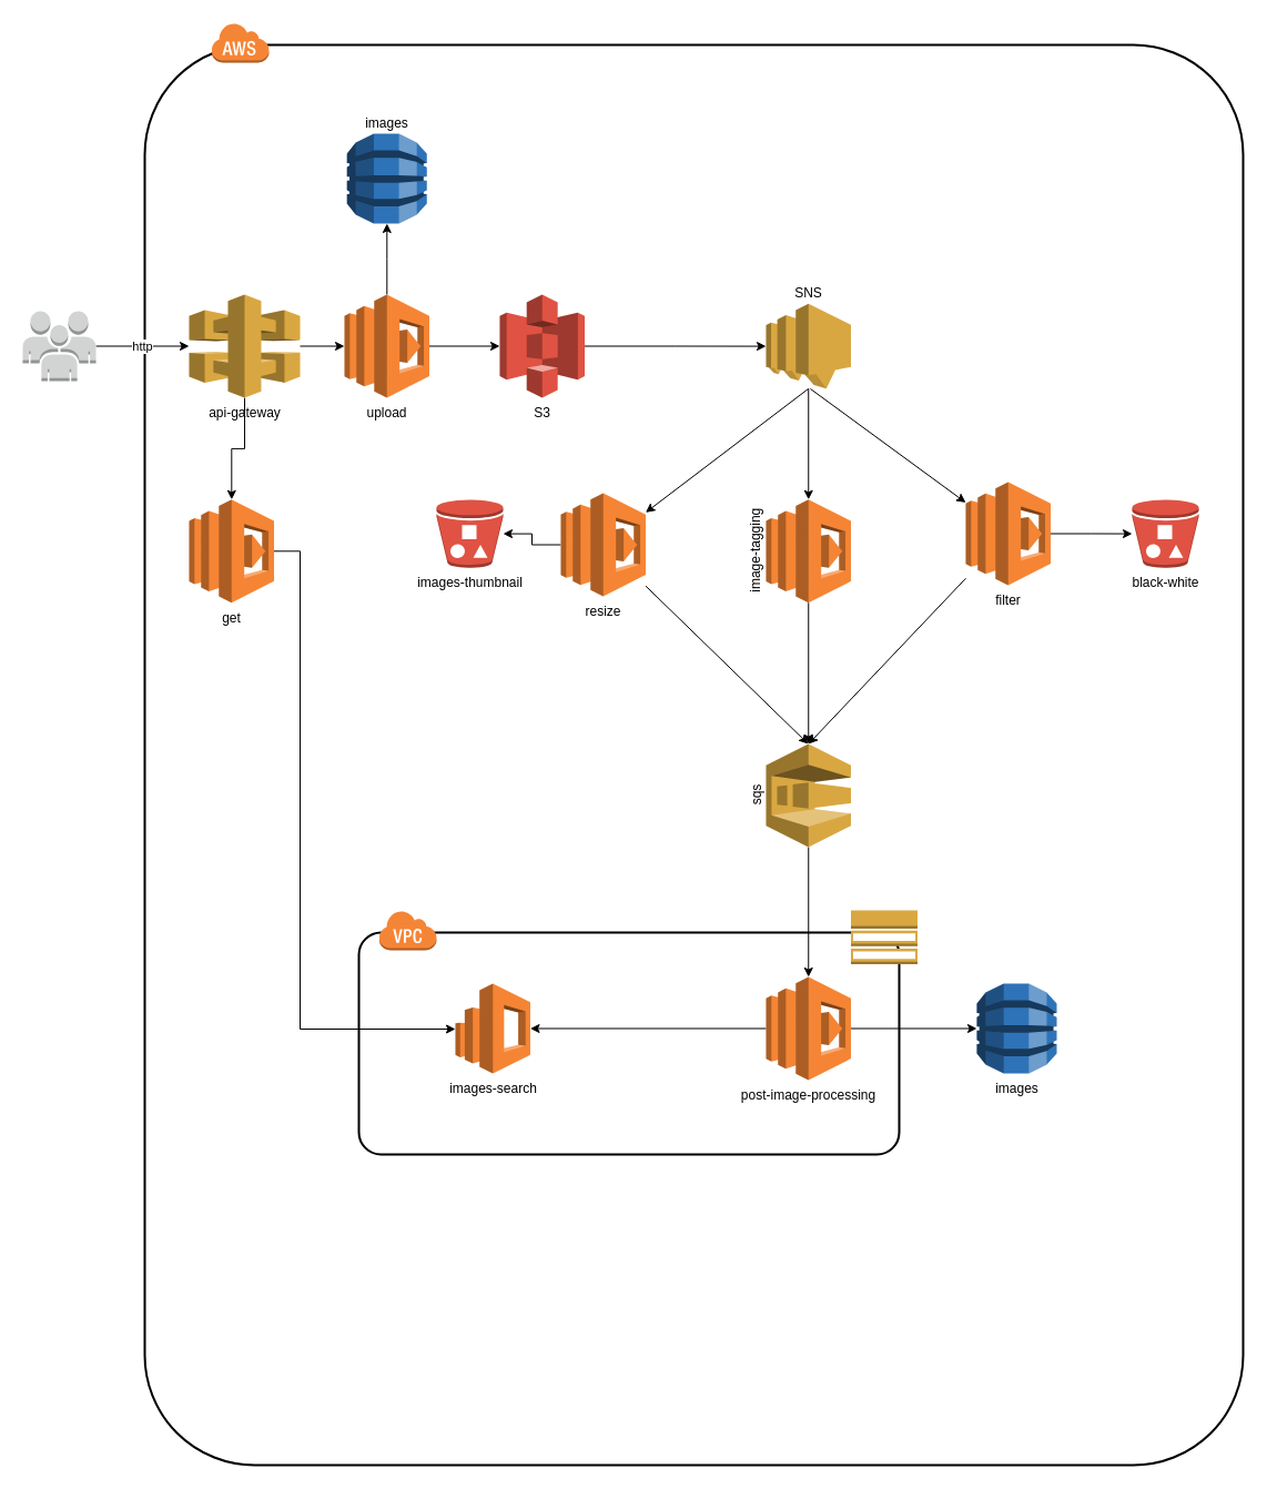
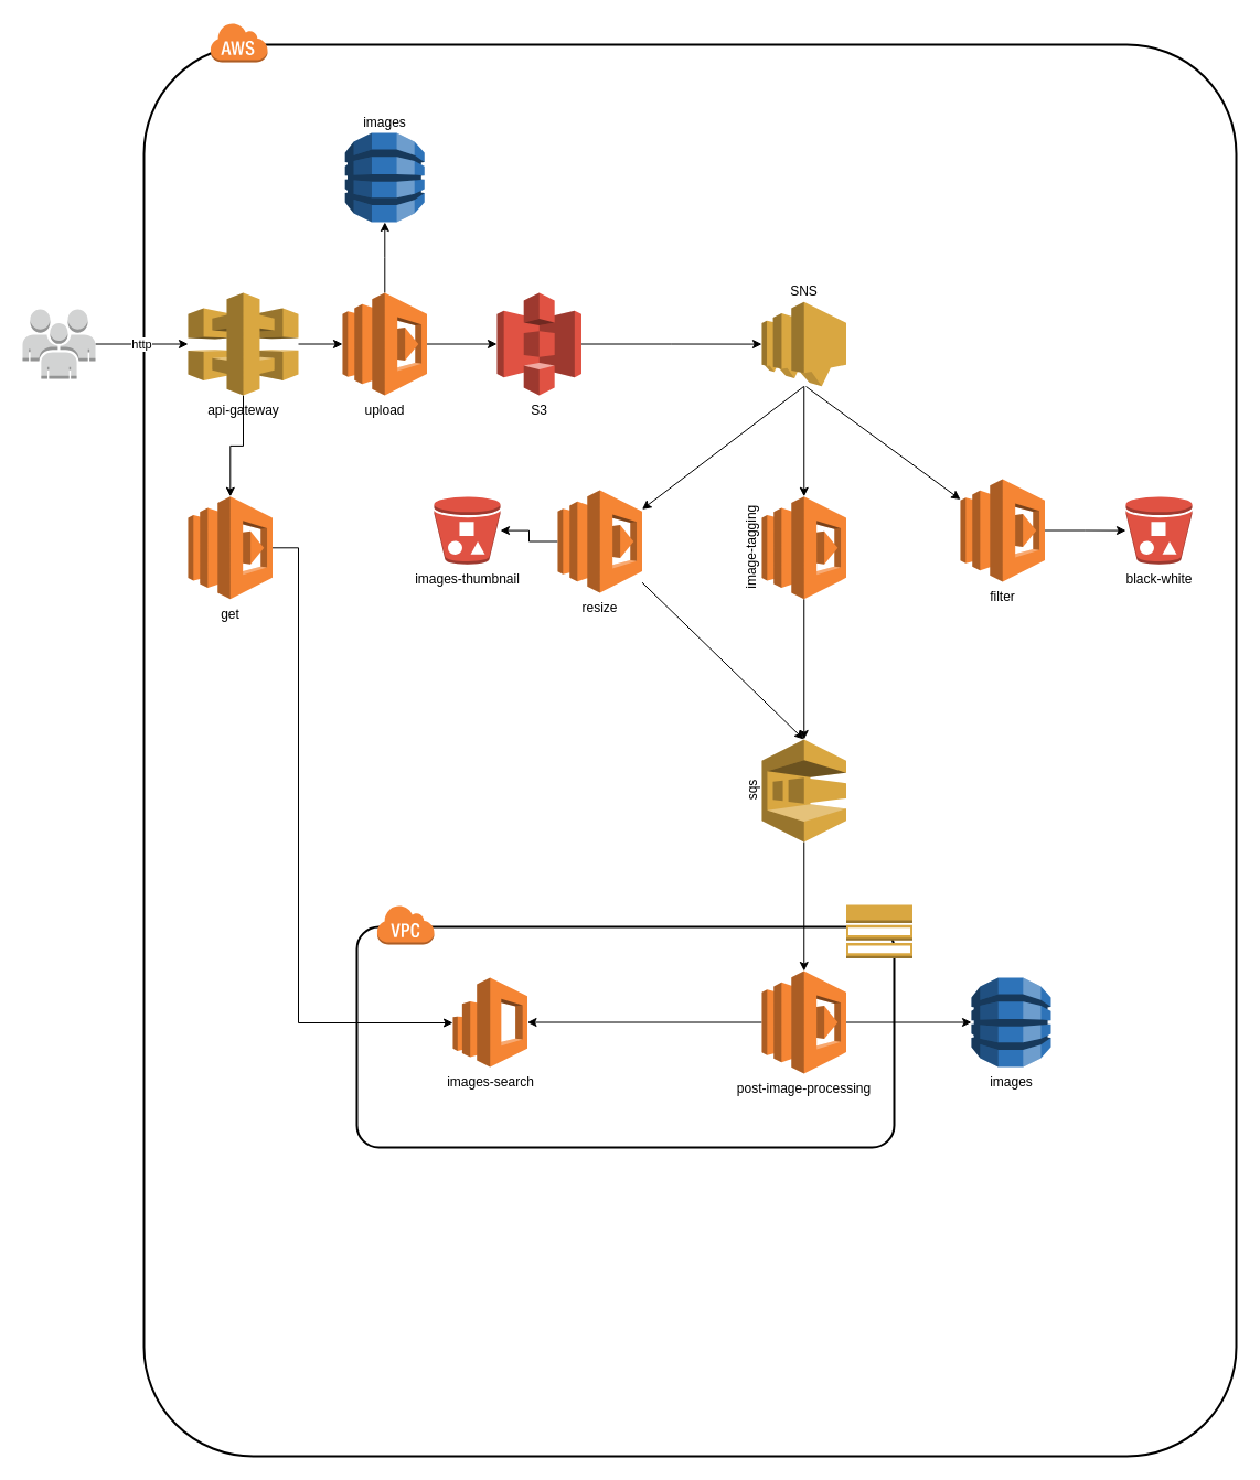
- <mxCell id="30" value="" style="endArrow=classic;html=1;entryX=0.5;entryY=0;entryDx=0;entryDy=0;entryPerimeter=0;" parent="1" source="22" target="28" edge="1"><mxGeometry width="50" height="50" relative="1" as="geometry"><mxPoint x="780" y="800" as="sourcePoint" /><mxPoint x="730" y="660" as="targetPoint" /></mxGeometry></mxCell>
